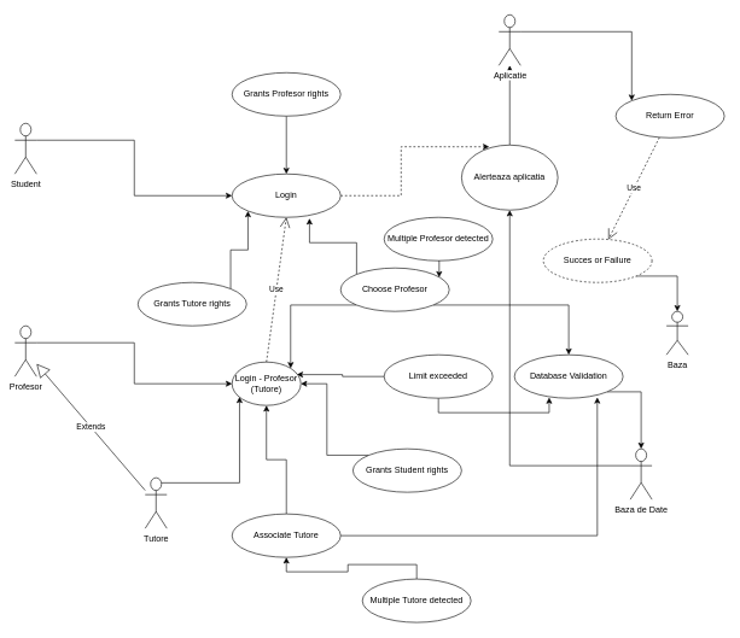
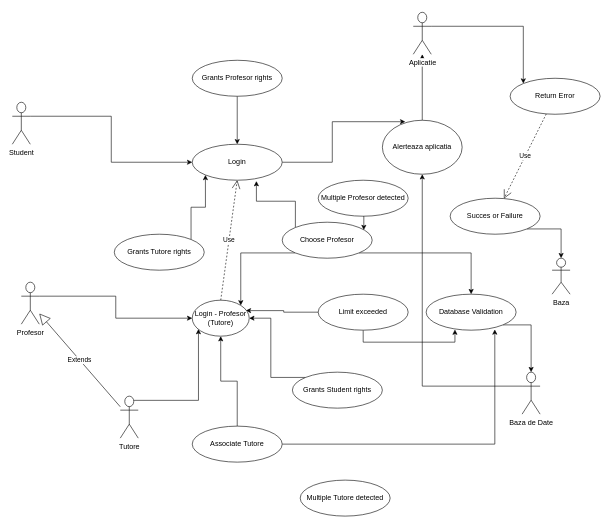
- <mxCell id="10" style="edgeStyle=orthogonalEdgeStyle;rounded=0;orthogonalLoop=1;jettySize=auto;html=1;exitX=1;exitY=0.5;exitDx=0;exitDy=0;entryX=0.287;entryY=0.027;entryDx=0;entryDy=0;entryPerimeter=0;dashed=1;" edge="1" parent="1" source="11" target="20"><mxGeometry relative="1" as="geometry" /></mxCell>
+ <mxCell id="10" style="edgeStyle=orthogonalEdgeStyle;rounded=0;orthogonalLoop=1;jettySize=auto;html=1;exitX=1;exitY=0.5;exitDx=0;exitDy=0;entryX=0.287;entryY=0.027;entryDx=0;entryDy=0;entryPerimeter=0;" edge="1" parent="1" source="11" target="20"><mxGeometry relative="1" as="geometry" /></mxCell>
- <mxCell id="14" value="Succes or Failure" style="ellipse;whiteSpace=wrap;html=1;dashed=1;" vertex="1" parent="1"><mxGeometry x="750" y="330" width="150" height="60" as="geometry" /></mxCell>
+ <mxCell id="14" value="Succes or Failure" style="ellipse;whiteSpace=wrap;html=1;" vertex="1" parent="1"><mxGeometry x="750" y="330" width="150" height="60" as="geometry" /></mxCell>
- <mxCell id="5" value="Profesor" style="shape=umlActor;verticalLabelPosition=bottom;labelBackgroundColor=#ffffff;verticalAlign=top;html=1;" vertex="1" parent="1"><mxGeometry x="20" y="450" width="30" height="70" as="geometry" /></mxCell>
+ <mxCell id="5" value="Profesor" style="shape=umlActor;verticalLabelPosition=bottom;labelBackgroundColor=#ffffff;verticalAlign=top;html=1;" vertex="1" parent="1"><mxGeometry x="35" y="470" width="30" height="70" as="geometry" /></mxCell>
- <mxCell id="28" style="edgeStyle=orthogonalEdgeStyle;rounded=0;orthogonalLoop=1;jettySize=auto;html=1;exitX=0.5;exitY=0;exitDx=0;exitDy=0;entryX=0.5;entryY=1;entryDx=0;entryDy=0;" edge="1" parent="1" source="29" target="27"><mxGeometry relative="1" as="geometry" /></mxCell>
